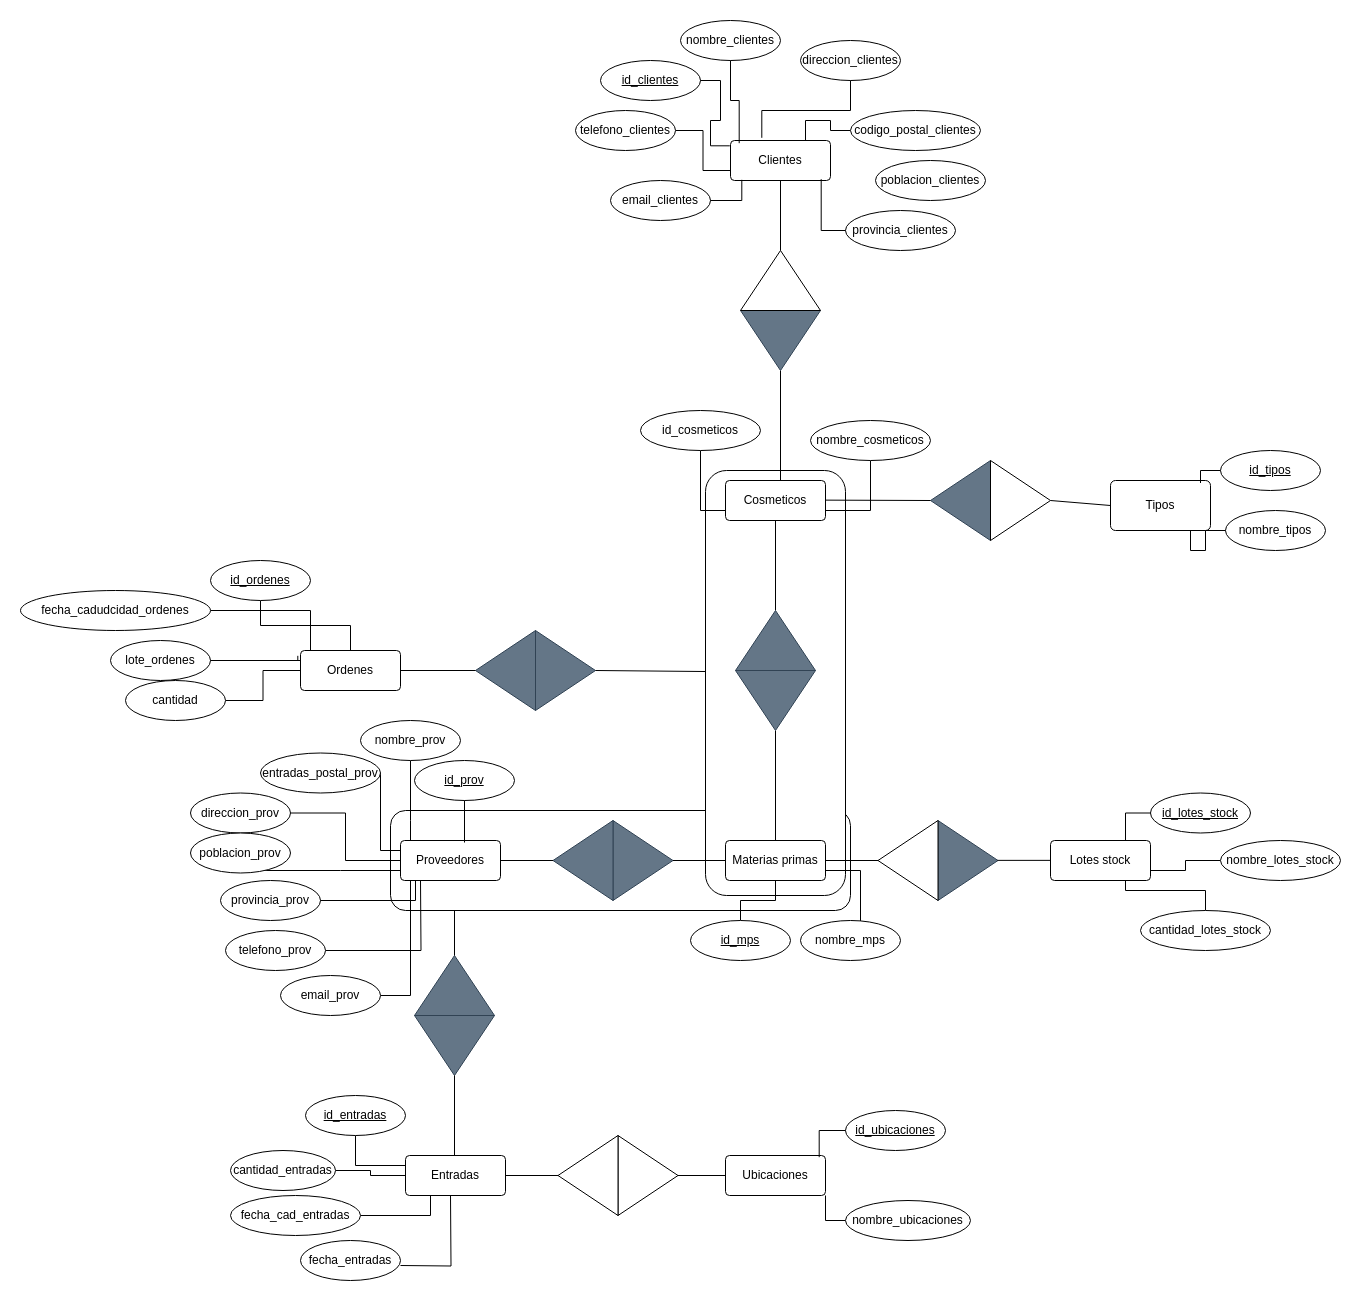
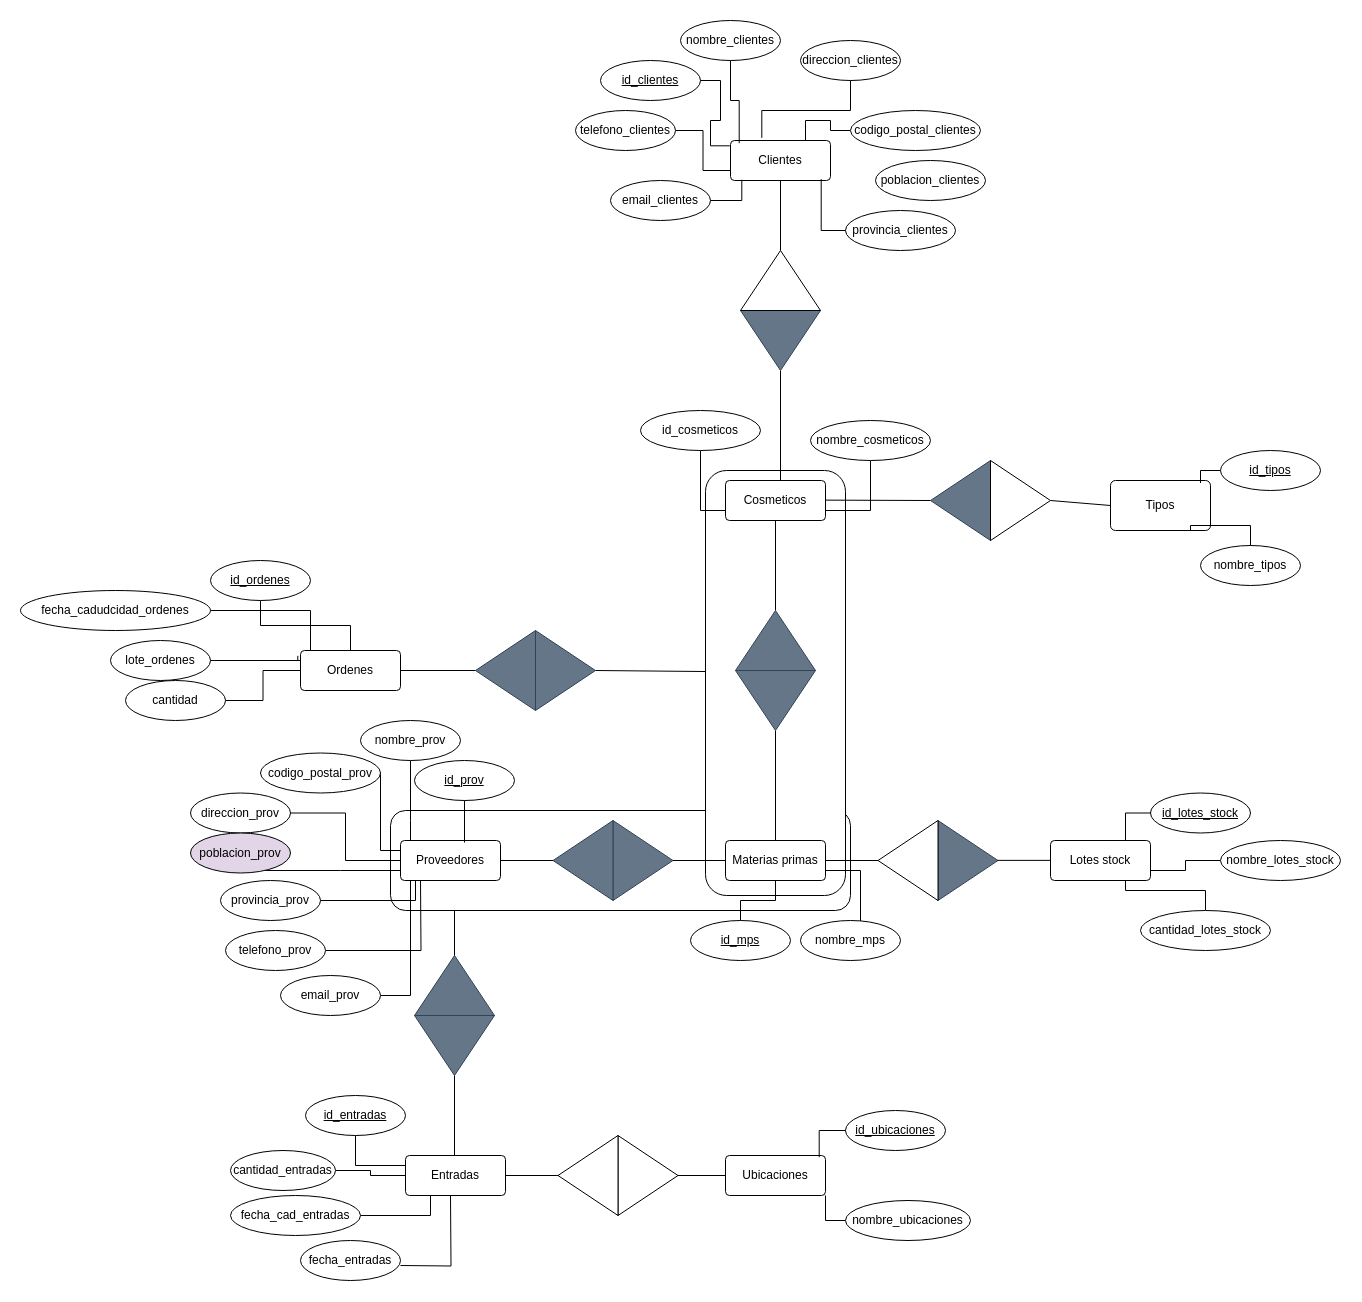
- <mxCell id="50" value="nombre_tipos" style="ellipse;whiteSpace=wrap;html=1;align=center;" parent="1" vertex="1"><mxGeometry x="1225" y="510" width="100" height="40" as="geometry" /></mxCell>
+ <mxCell id="50" value="nombre_tipos" style="ellipse;whiteSpace=wrap;html=1;align=center;" parent="1" vertex="1"><mxGeometry x="1200" y="545" width="100" height="40" as="geometry" /></mxCell>
- <mxCell id="28" value="entradas_postal_prov" style="ellipse;whiteSpace=wrap;html=1;align=center;" parent="1" vertex="1"><mxGeometry x="260" y="752.5" width="120" height="40" as="geometry" /></mxCell>
+ <mxCell id="28" value="codigo_postal_prov" style="ellipse;whiteSpace=wrap;html=1;align=center;" parent="1" vertex="1"><mxGeometry x="260" y="752.5" width="120" height="40" as="geometry" /></mxCell>
- <mxCell id="30" value="poblacion_prov" style="ellipse;whiteSpace=wrap;html=1;align=center;" parent="1" vertex="1"><mxGeometry x="190" y="832.5" width="100" height="40" as="geometry" /></mxCell>
+ <mxCell id="30" value="poblacion_prov" style="ellipse;whiteSpace=wrap;html=1;align=center;fillColor=#e1d5e7;" parent="1" vertex="1"><mxGeometry x="190" y="832.5" width="100" height="40" as="geometry" /></mxCell>
